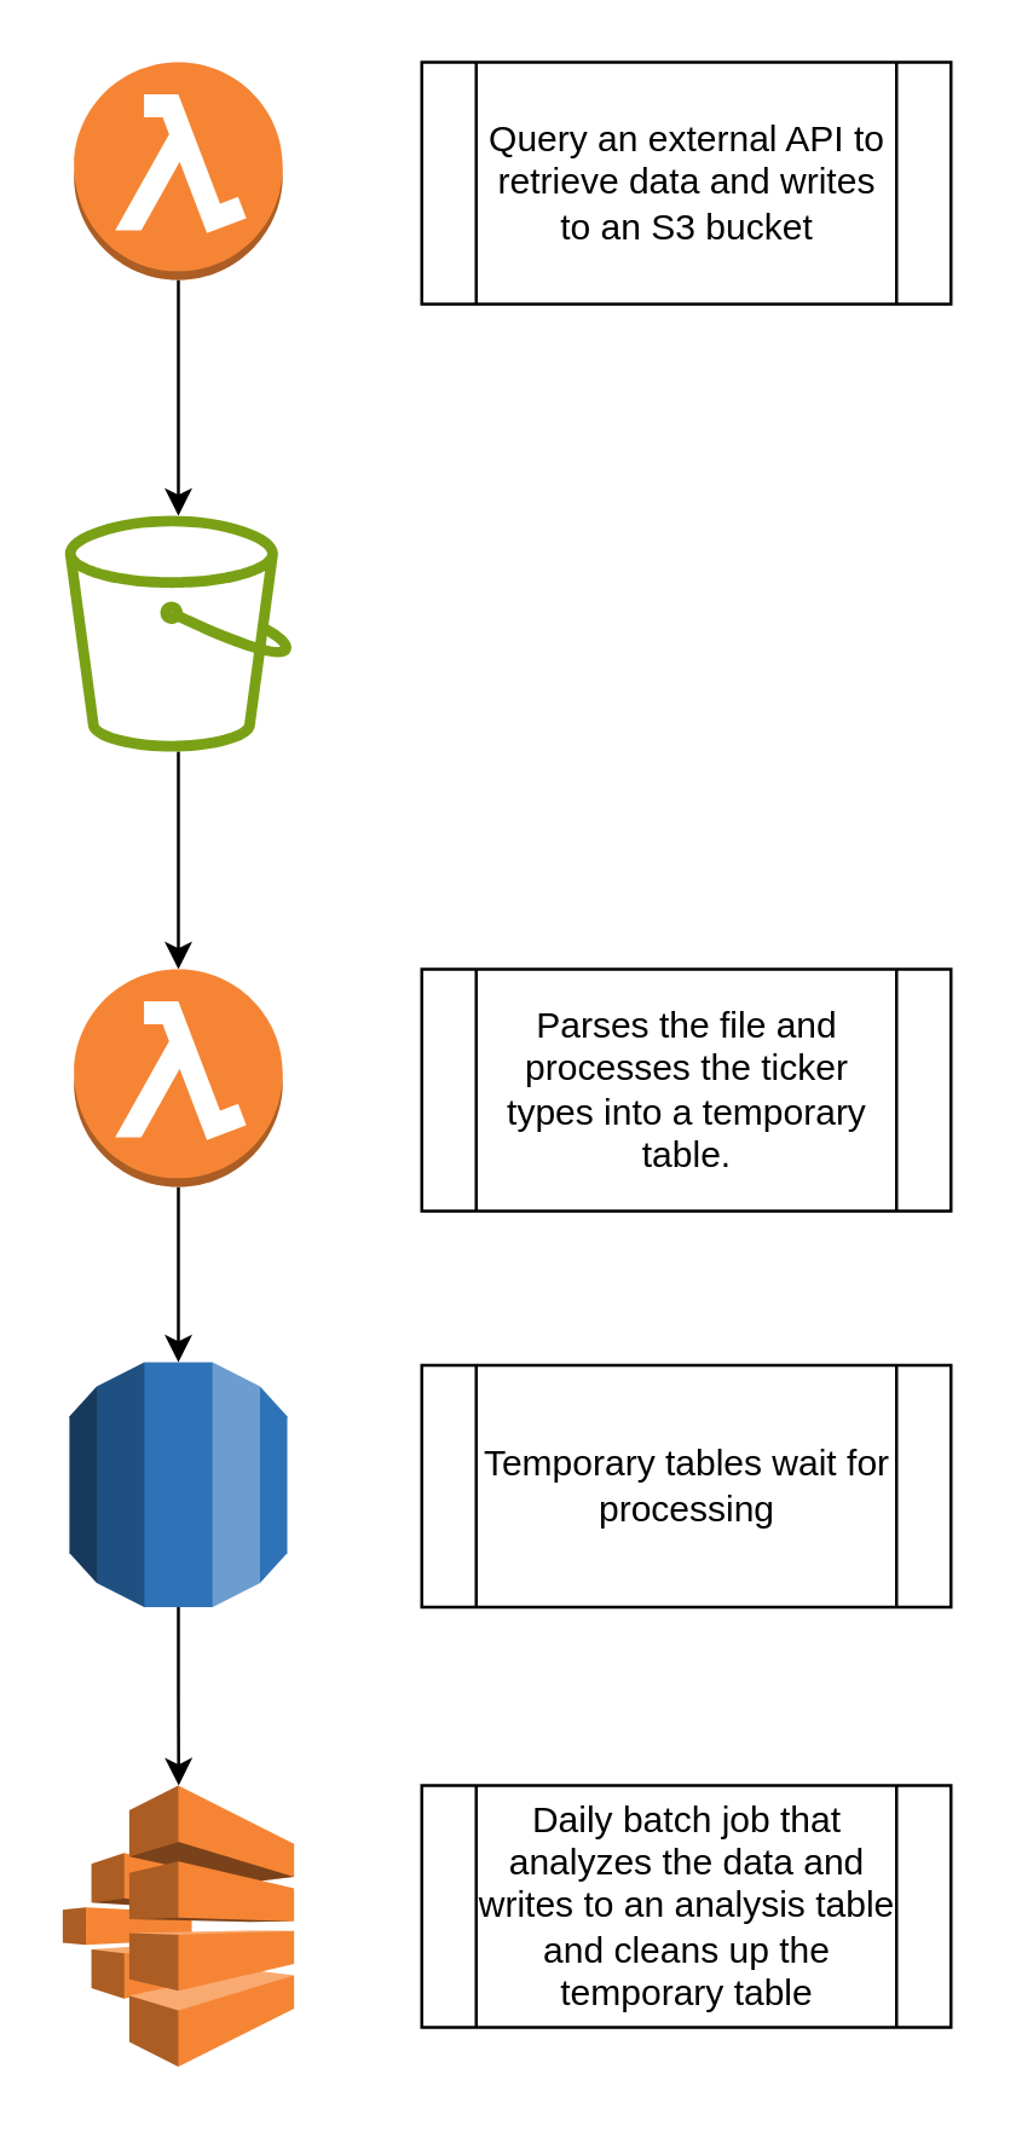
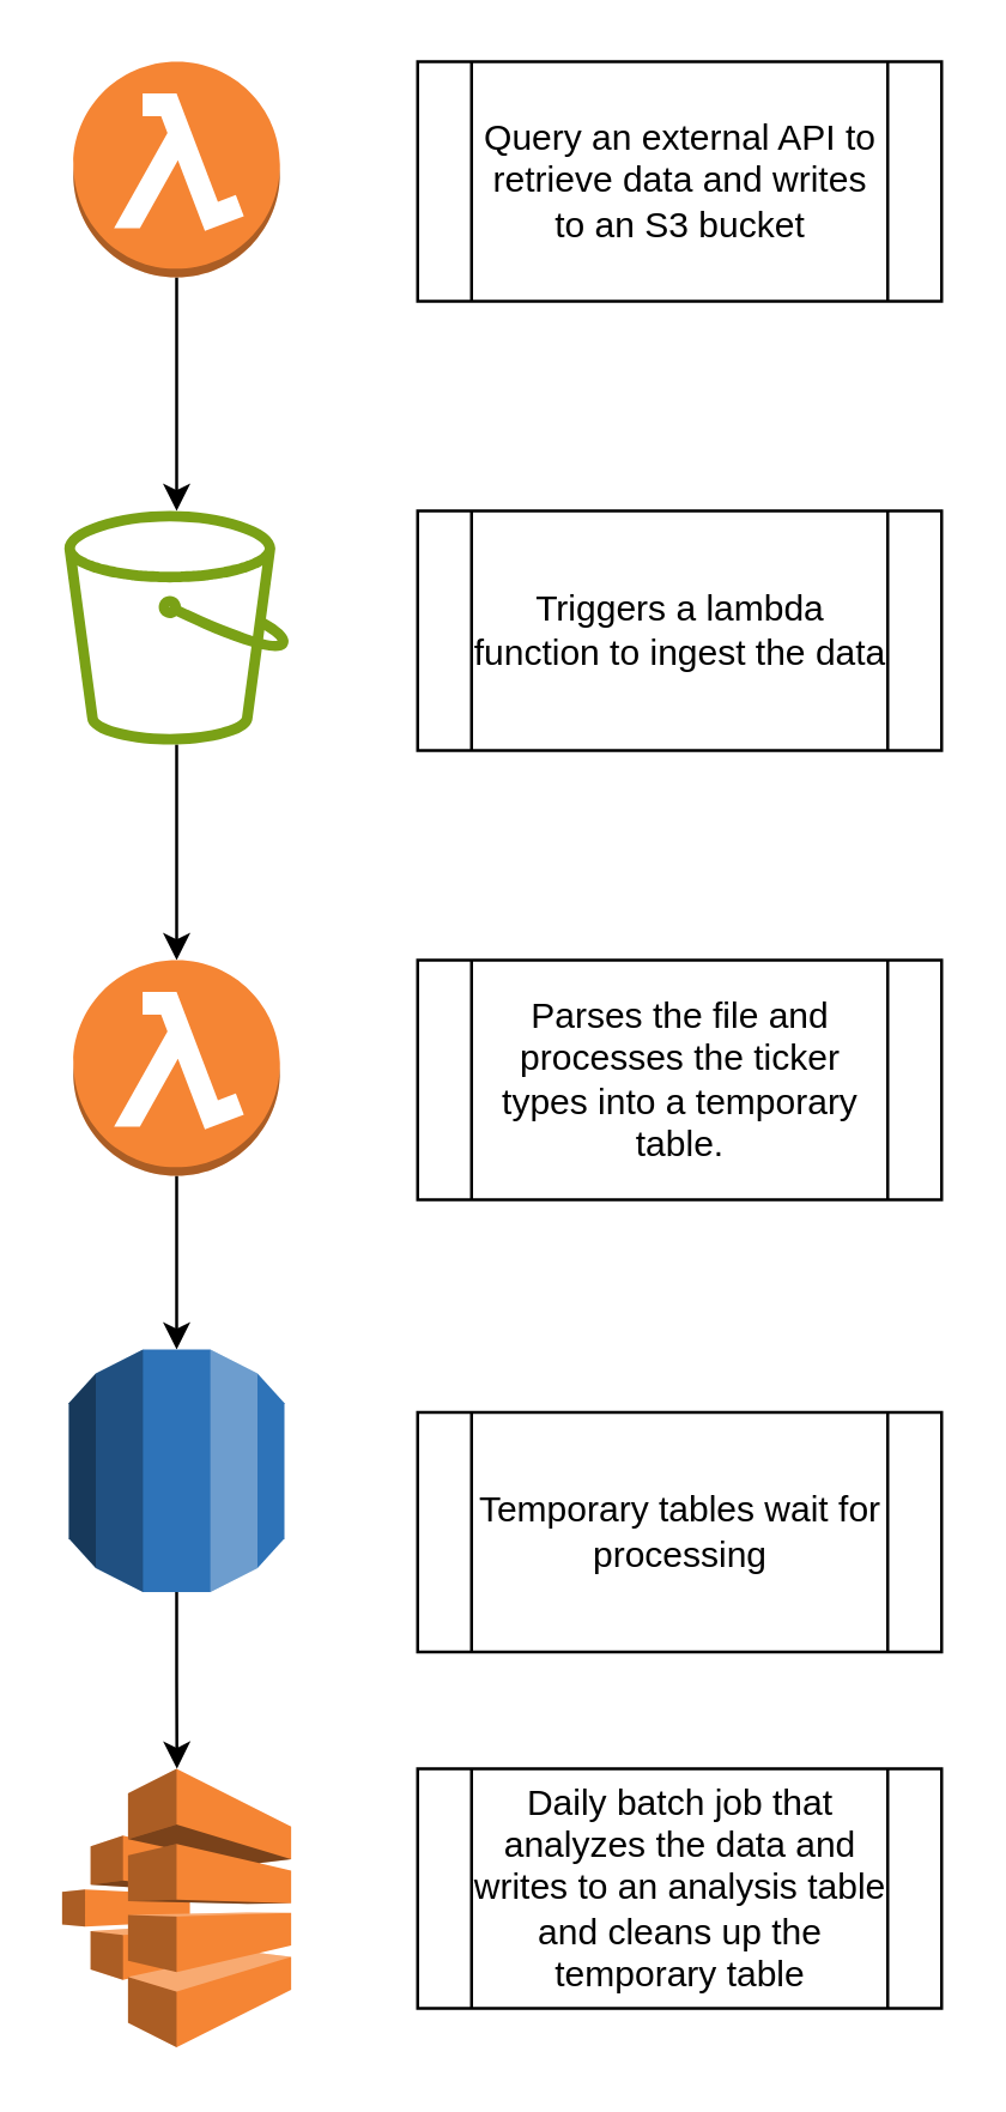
+ <mxCell id="10" value="Triggers a lambda function to ingest the data" style="shape=process;whiteSpace=wrap;html=1;backgroundOutline=1;" vertex="1" parent="1"><mxGeometry x="139" y="170" width="175" height="80" as="geometry" /></mxCell>
- <mxCell id="11" value="Temporary tables wait&lt;span style=&quot;background-color: transparent; color: light-dark(rgb(0, 0, 0), rgb(255, 255, 255));&quot;&gt;&amp;nbsp;for processing&lt;/span&gt;" style="shape=process;whiteSpace=wrap;html=1;backgroundOutline=1;" vertex="1" parent="1"><mxGeometry x="139" y="451" width="175" height="80" as="geometry" /></mxCell>
+ <mxCell id="11" value="Temporary tables wait&lt;span style=&quot;background-color: transparent; color: light-dark(rgb(0, 0, 0), rgb(255, 255, 255));&quot;&gt;&amp;nbsp;for processing&lt;/span&gt;" style="shape=process;whiteSpace=wrap;html=1;backgroundOutline=1;" vertex="1" parent="1"><mxGeometry x="139" y="471" width="175" height="80" as="geometry" /></mxCell>
